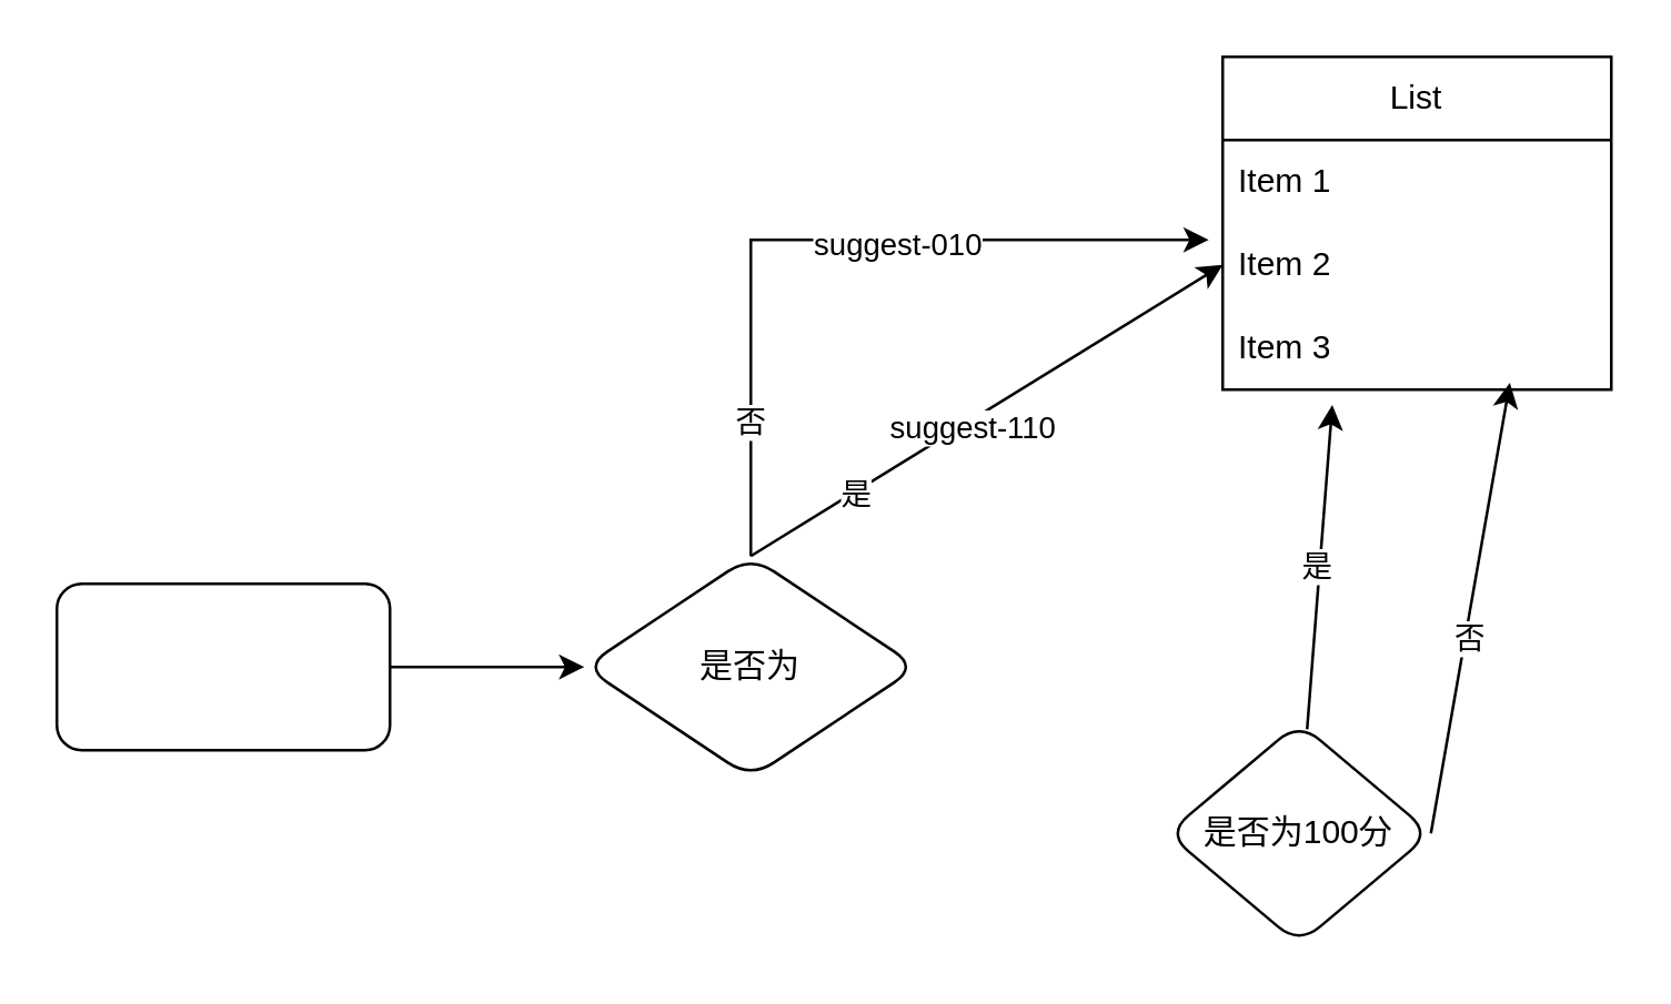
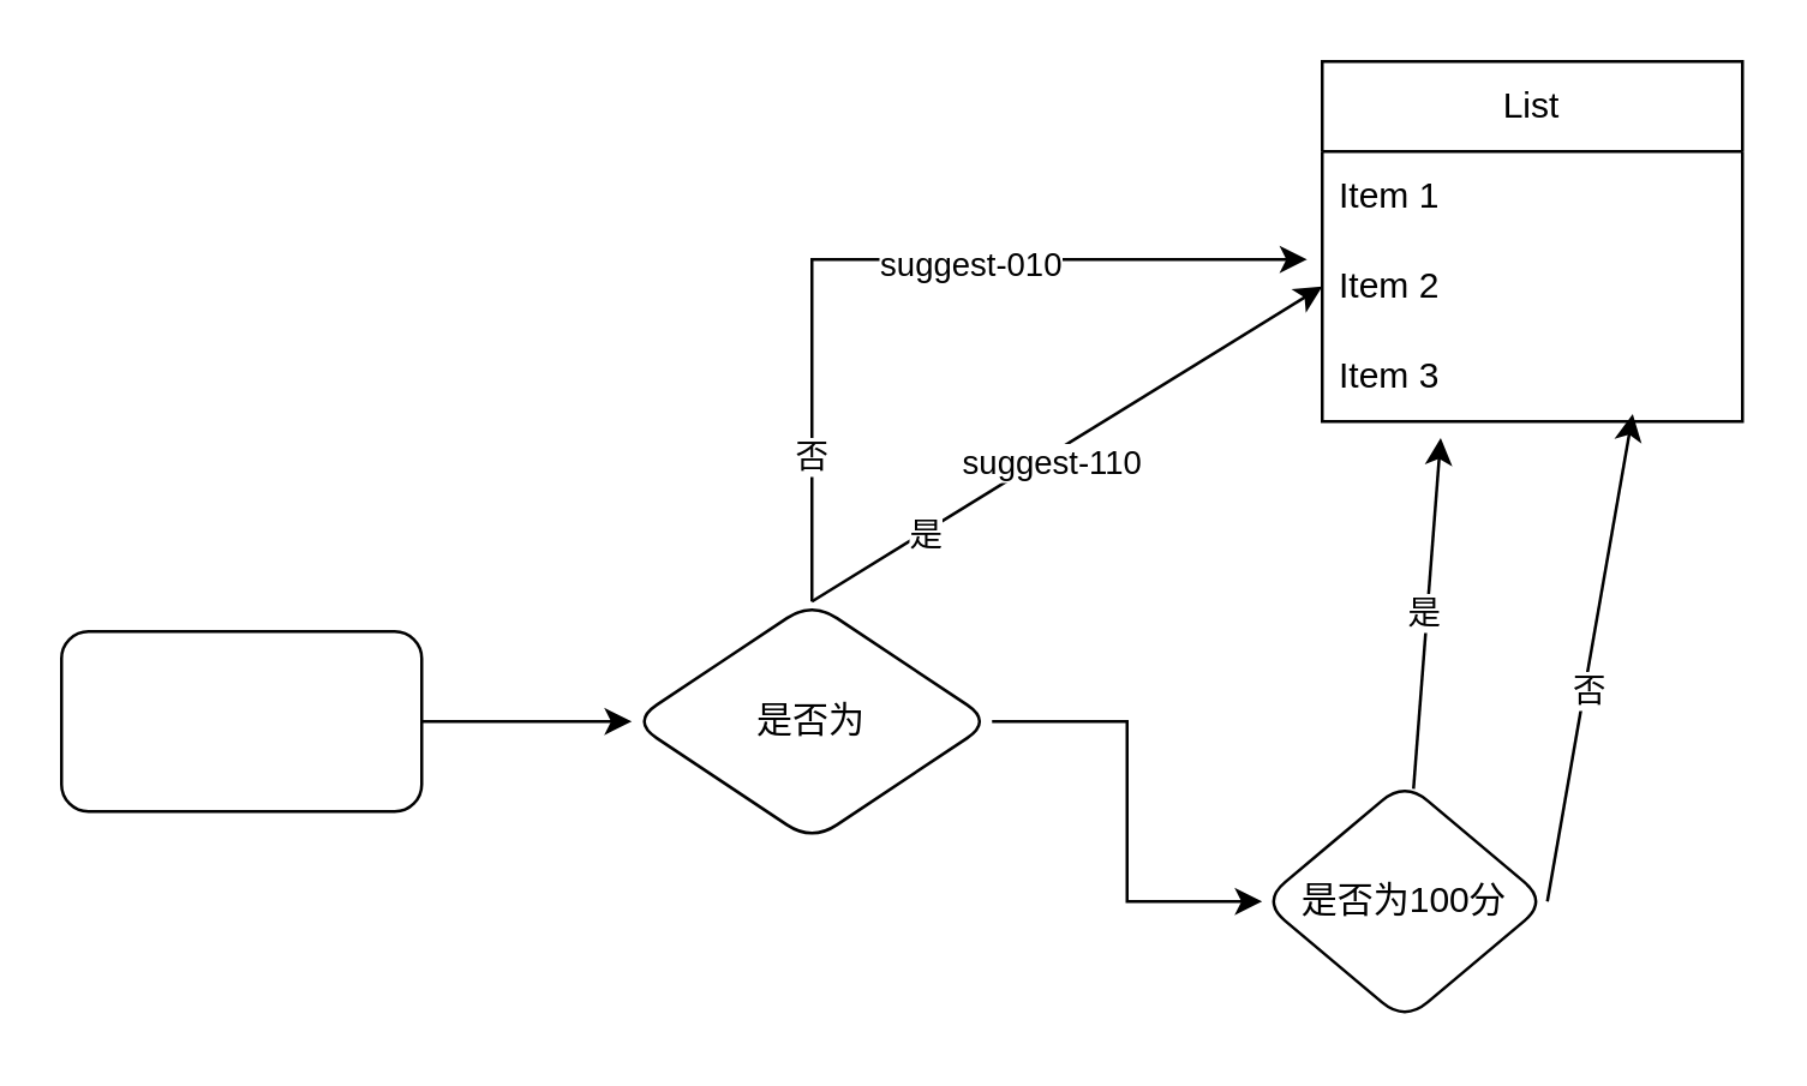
+ <mxCell id="8" value="" style="edgeStyle=orthogonalEdgeStyle;rounded=0;orthogonalLoop=1;jettySize=auto;html=1;" edge="1" parent="1" source="9" target="17"><mxGeometry relative="1" as="geometry" /></mxCell>
